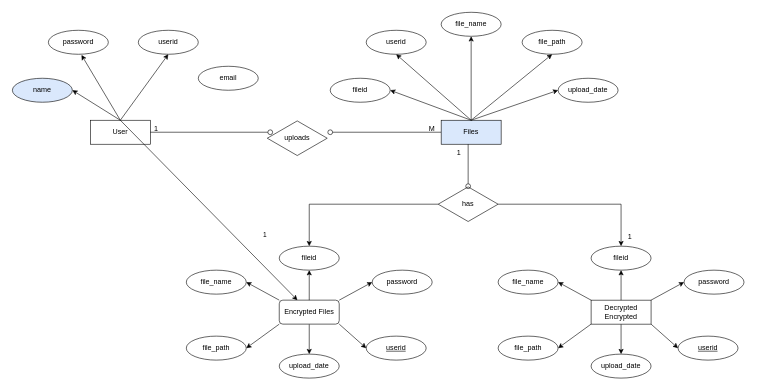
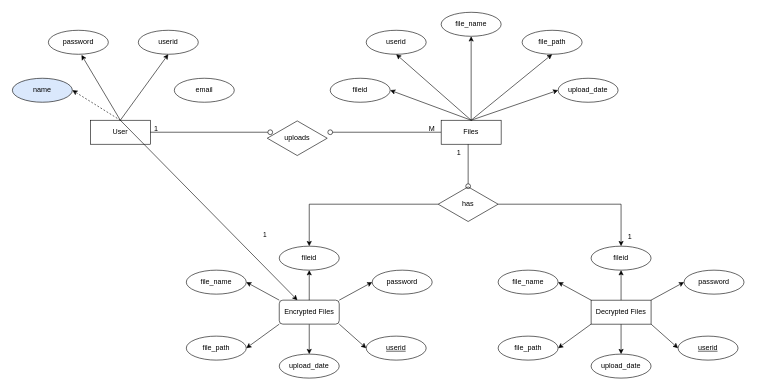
- <mxCell id="6" value="email" style="ellipse;whiteSpace=wrap;html=1;" vertex="1" parent="2"><mxGeometry x="310" y="70" width="100" height="40" as="geometry" /></mxCell>
+ <mxCell id="6" value="email" style="ellipse;whiteSpace=wrap;html=1;" vertex="1" parent="2"><mxGeometry x="270" y="90" width="100" height="40" as="geometry" /></mxCell>
- <mxCell id="11" value="" style="endArrow=classic;html=1;rounded=0;exitX=0.5;exitY=0;exitDx=0;exitDy=0;entryX=1;entryY=0.5;entryDx=0;entryDy=0;" edge="1" parent="2" source="3" target="5"><mxGeometry width="50" height="50" relative="1" as="geometry"><mxPoint x="210" y="210" as="sourcePoint" /><mxPoint x="260" y="160" as="targetPoint" /></mxGeometry></mxCell>
+ <mxCell id="11" value="" style="endArrow=classic;html=1;rounded=0;exitX=0.5;exitY=0;exitDx=0;exitDy=0;entryX=1;entryY=0.5;entryDx=0;entryDy=0;dashed=1;" edge="1" parent="2" source="3" target="5"><mxGeometry width="50" height="50" relative="1" as="geometry"><mxPoint x="210" y="210" as="sourcePoint" /><mxPoint x="260" y="160" as="targetPoint" /></mxGeometry></mxCell>
- <mxCell id="16" value="Files" style="rounded=0;whiteSpace=wrap;html=1;fillColor=#dae8fc;" vertex="1" parent="15"><mxGeometry x="150" y="160" width="100" height="40" as="geometry" /></mxCell>
+ <mxCell id="16" value="Files" style="rounded=0;whiteSpace=wrap;html=1;" vertex="1" parent="15"><mxGeometry x="150" y="160" width="100" height="40" as="geometry" /></mxCell>
- <mxCell id="39" value="Decrypted Encrypted" style="whiteSpace=wrap;html=1;align=center;container=0;" vertex="1" parent="36"><mxGeometry x="155" y="120" width="100" height="40" as="geometry" /></mxCell>
+ <mxCell id="39" value="Decrypted Files" style="whiteSpace=wrap;html=1;align=center;container=0;" vertex="1" parent="36"><mxGeometry x="155" y="120" width="100" height="40" as="geometry" /></mxCell>
